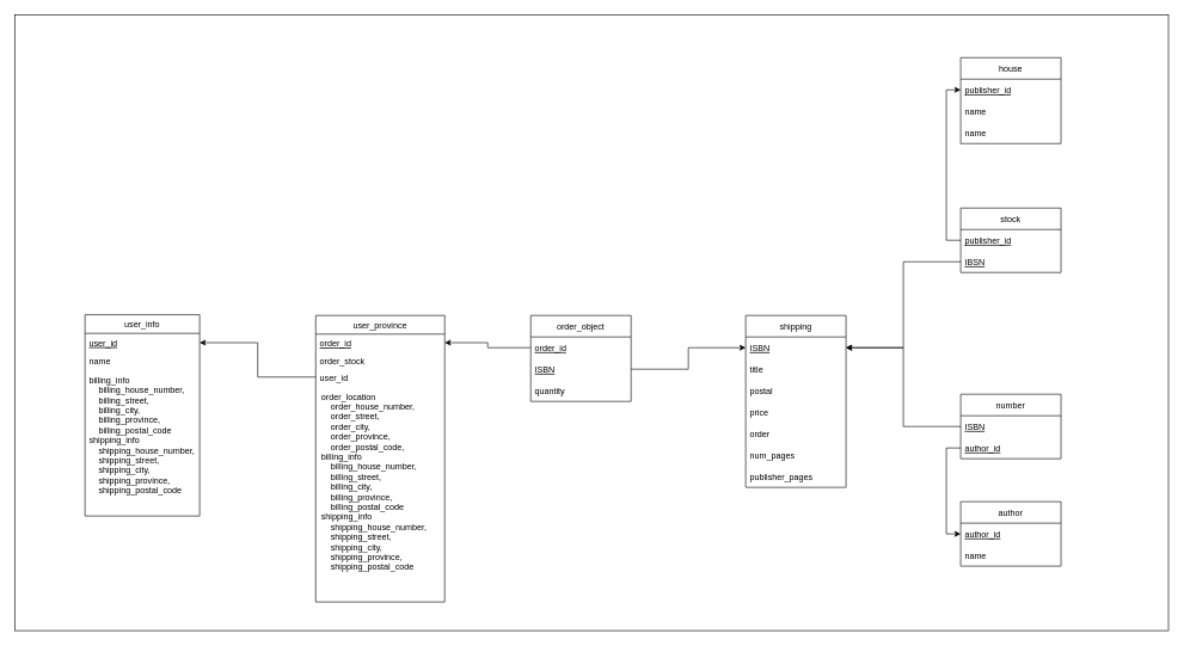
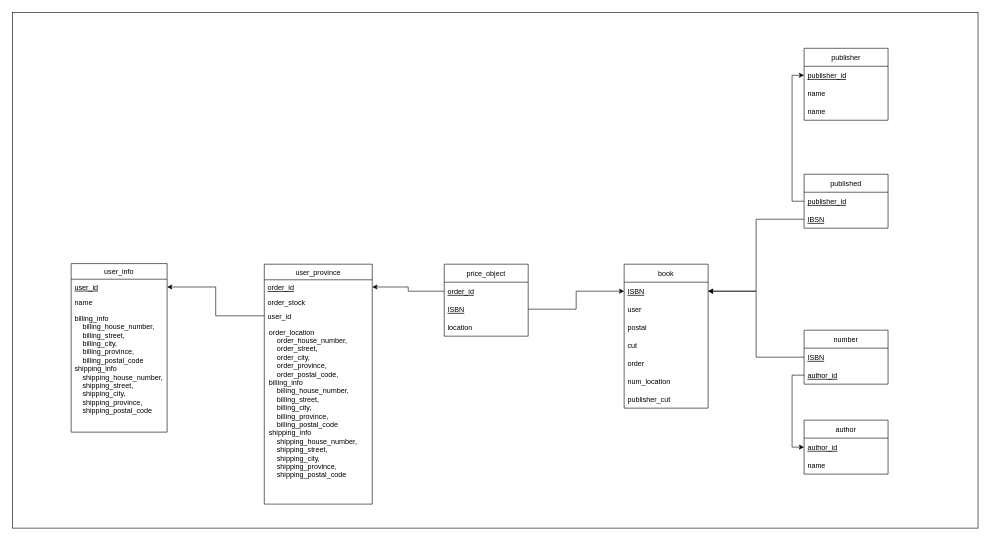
- <mxCell id="37" value="house" style="swimlane;fontStyle=0;childLayout=stackLayout;horizontal=1;startSize=30;horizontalStack=0;resizeParent=1;resizeParentMax=0;resizeLast=0;collapsible=1;marginBottom=0;fillColor=#FFFFFF;" parent="1" vertex="1"><mxGeometry x="1340" y="80" width="140" height="120" as="geometry" /></mxCell>
+ <mxCell id="37" value="publisher" style="swimlane;fontStyle=0;childLayout=stackLayout;horizontal=1;startSize=30;horizontalStack=0;resizeParent=1;resizeParentMax=0;resizeLast=0;collapsible=1;marginBottom=0;fillColor=#FFFFFF;" parent="1" vertex="1"><mxGeometry x="1340" y="80" width="140" height="120" as="geometry" /></mxCell>
- <mxCell id="34" value="stock" style="swimlane;fontStyle=0;childLayout=stackLayout;horizontal=1;startSize=30;horizontalStack=0;resizeParent=1;resizeParentMax=0;resizeLast=0;collapsible=1;marginBottom=0;fillColor=none;gradientColor=none;" parent="1" vertex="1"><mxGeometry x="1340" y="290" width="140" height="90" as="geometry" /></mxCell>
+ <mxCell id="34" value="published" style="swimlane;fontStyle=0;childLayout=stackLayout;horizontal=1;startSize=30;horizontalStack=0;resizeParent=1;resizeParentMax=0;resizeLast=0;collapsible=1;marginBottom=0;fillColor=none;gradientColor=none;" parent="1" vertex="1"><mxGeometry x="1340" y="290" width="140" height="90" as="geometry" /></mxCell>
- <mxCell id="12" value="order_object" style="swimlane;fontStyle=0;childLayout=stackLayout;horizontal=1;startSize=30;horizontalStack=0;resizeParent=1;resizeParentMax=0;resizeLast=0;collapsible=1;marginBottom=0;" parent="1" vertex="1"><mxGeometry x="740" y="440" width="140" height="120" as="geometry" /></mxCell>
+ <mxCell id="12" value="price_object" style="swimlane;fontStyle=0;childLayout=stackLayout;horizontal=1;startSize=30;horizontalStack=0;resizeParent=1;resizeParentMax=0;resizeLast=0;collapsible=1;marginBottom=0;" parent="1" vertex="1"><mxGeometry x="740" y="440" width="140" height="120" as="geometry" /></mxCell>
- <mxCell id="17" value="shipping" style="swimlane;fontStyle=0;childLayout=stackLayout;horizontal=1;startSize=30;horizontalStack=0;resizeParent=1;resizeParentMax=0;resizeLast=0;collapsible=1;marginBottom=0;" parent="1" vertex="1"><mxGeometry x="1040" y="440" width="140" height="240" as="geometry" /></mxCell>
+ <mxCell id="17" value="book" style="swimlane;fontStyle=0;childLayout=stackLayout;horizontal=1;startSize=30;horizontalStack=0;resizeParent=1;resizeParentMax=0;resizeLast=0;collapsible=1;marginBottom=0;" parent="1" vertex="1"><mxGeometry x="1040" y="440" width="140" height="240" as="geometry" /></mxCell>
- <mxCell id="19" value="title" style="text;strokeColor=none;fillColor=none;align=left;verticalAlign=middle;spacingLeft=4;spacingRight=4;overflow=hidden;points=[[0,0.5],[1,0.5]];portConstraint=eastwest;rotatable=0;" parent="17" vertex="1"><mxGeometry y="60" width="140" height="30" as="geometry" /></mxCell>
+ <mxCell id="19" value="user" style="text;strokeColor=none;fillColor=none;align=left;verticalAlign=middle;spacingLeft=4;spacingRight=4;overflow=hidden;points=[[0,0.5],[1,0.5]];portConstraint=eastwest;rotatable=0;" parent="17" vertex="1"><mxGeometry y="60" width="140" height="30" as="geometry" /></mxCell>
- <mxCell id="15" value="quantity" style="text;strokeColor=none;fillColor=none;align=left;verticalAlign=middle;spacingLeft=4;spacingRight=4;overflow=hidden;points=[[0,0.5],[1,0.5]];portConstraint=eastwest;rotatable=0;" parent="12" vertex="1"><mxGeometry y="90" width="140" height="30" as="geometry" /></mxCell>
+ <mxCell id="15" value="location" style="text;strokeColor=none;fillColor=none;align=left;verticalAlign=middle;spacingLeft=4;spacingRight=4;overflow=hidden;points=[[0,0.5],[1,0.5]];portConstraint=eastwest;rotatable=0;" parent="12" vertex="1"><mxGeometry y="90" width="140" height="30" as="geometry" /></mxCell>
- <mxCell id="21" value="price" style="text;strokeColor=none;fillColor=none;align=left;verticalAlign=middle;spacingLeft=4;spacingRight=4;overflow=hidden;points=[[0,0.5],[1,0.5]];portConstraint=eastwest;rotatable=0;" parent="17" vertex="1"><mxGeometry y="120" width="140" height="30" as="geometry" /></mxCell>
+ <mxCell id="21" value="cut" style="text;strokeColor=none;fillColor=none;align=left;verticalAlign=middle;spacingLeft=4;spacingRight=4;overflow=hidden;points=[[0,0.5],[1,0.5]];portConstraint=eastwest;rotatable=0;" parent="17" vertex="1"><mxGeometry y="120" width="140" height="30" as="geometry" /></mxCell>
- <mxCell id="23" value="num_pages" style="text;strokeColor=none;fillColor=none;align=left;verticalAlign=middle;spacingLeft=4;spacingRight=4;overflow=hidden;points=[[0,0.5],[1,0.5]];portConstraint=eastwest;rotatable=0;" parent="17" vertex="1"><mxGeometry y="180" width="140" height="30" as="geometry" /></mxCell>
+ <mxCell id="23" value="num_location" style="text;strokeColor=none;fillColor=none;align=left;verticalAlign=middle;spacingLeft=4;spacingRight=4;overflow=hidden;points=[[0,0.5],[1,0.5]];portConstraint=eastwest;rotatable=0;" parent="17" vertex="1"><mxGeometry y="180" width="140" height="30" as="geometry" /></mxCell>
- <mxCell id="24" value="publisher_pages" style="text;strokeColor=none;fillColor=none;align=left;verticalAlign=middle;spacingLeft=4;spacingRight=4;overflow=hidden;points=[[0,0.5],[1,0.5]];portConstraint=eastwest;rotatable=0;" parent="17" vertex="1"><mxGeometry y="210" width="140" height="30" as="geometry" /></mxCell>
+ <mxCell id="24" value="publisher_cut" style="text;strokeColor=none;fillColor=none;align=left;verticalAlign=middle;spacingLeft=4;spacingRight=4;overflow=hidden;points=[[0,0.5],[1,0.5]];portConstraint=eastwest;rotatable=0;" parent="17" vertex="1"><mxGeometry y="210" width="140" height="30" as="geometry" /></mxCell>
